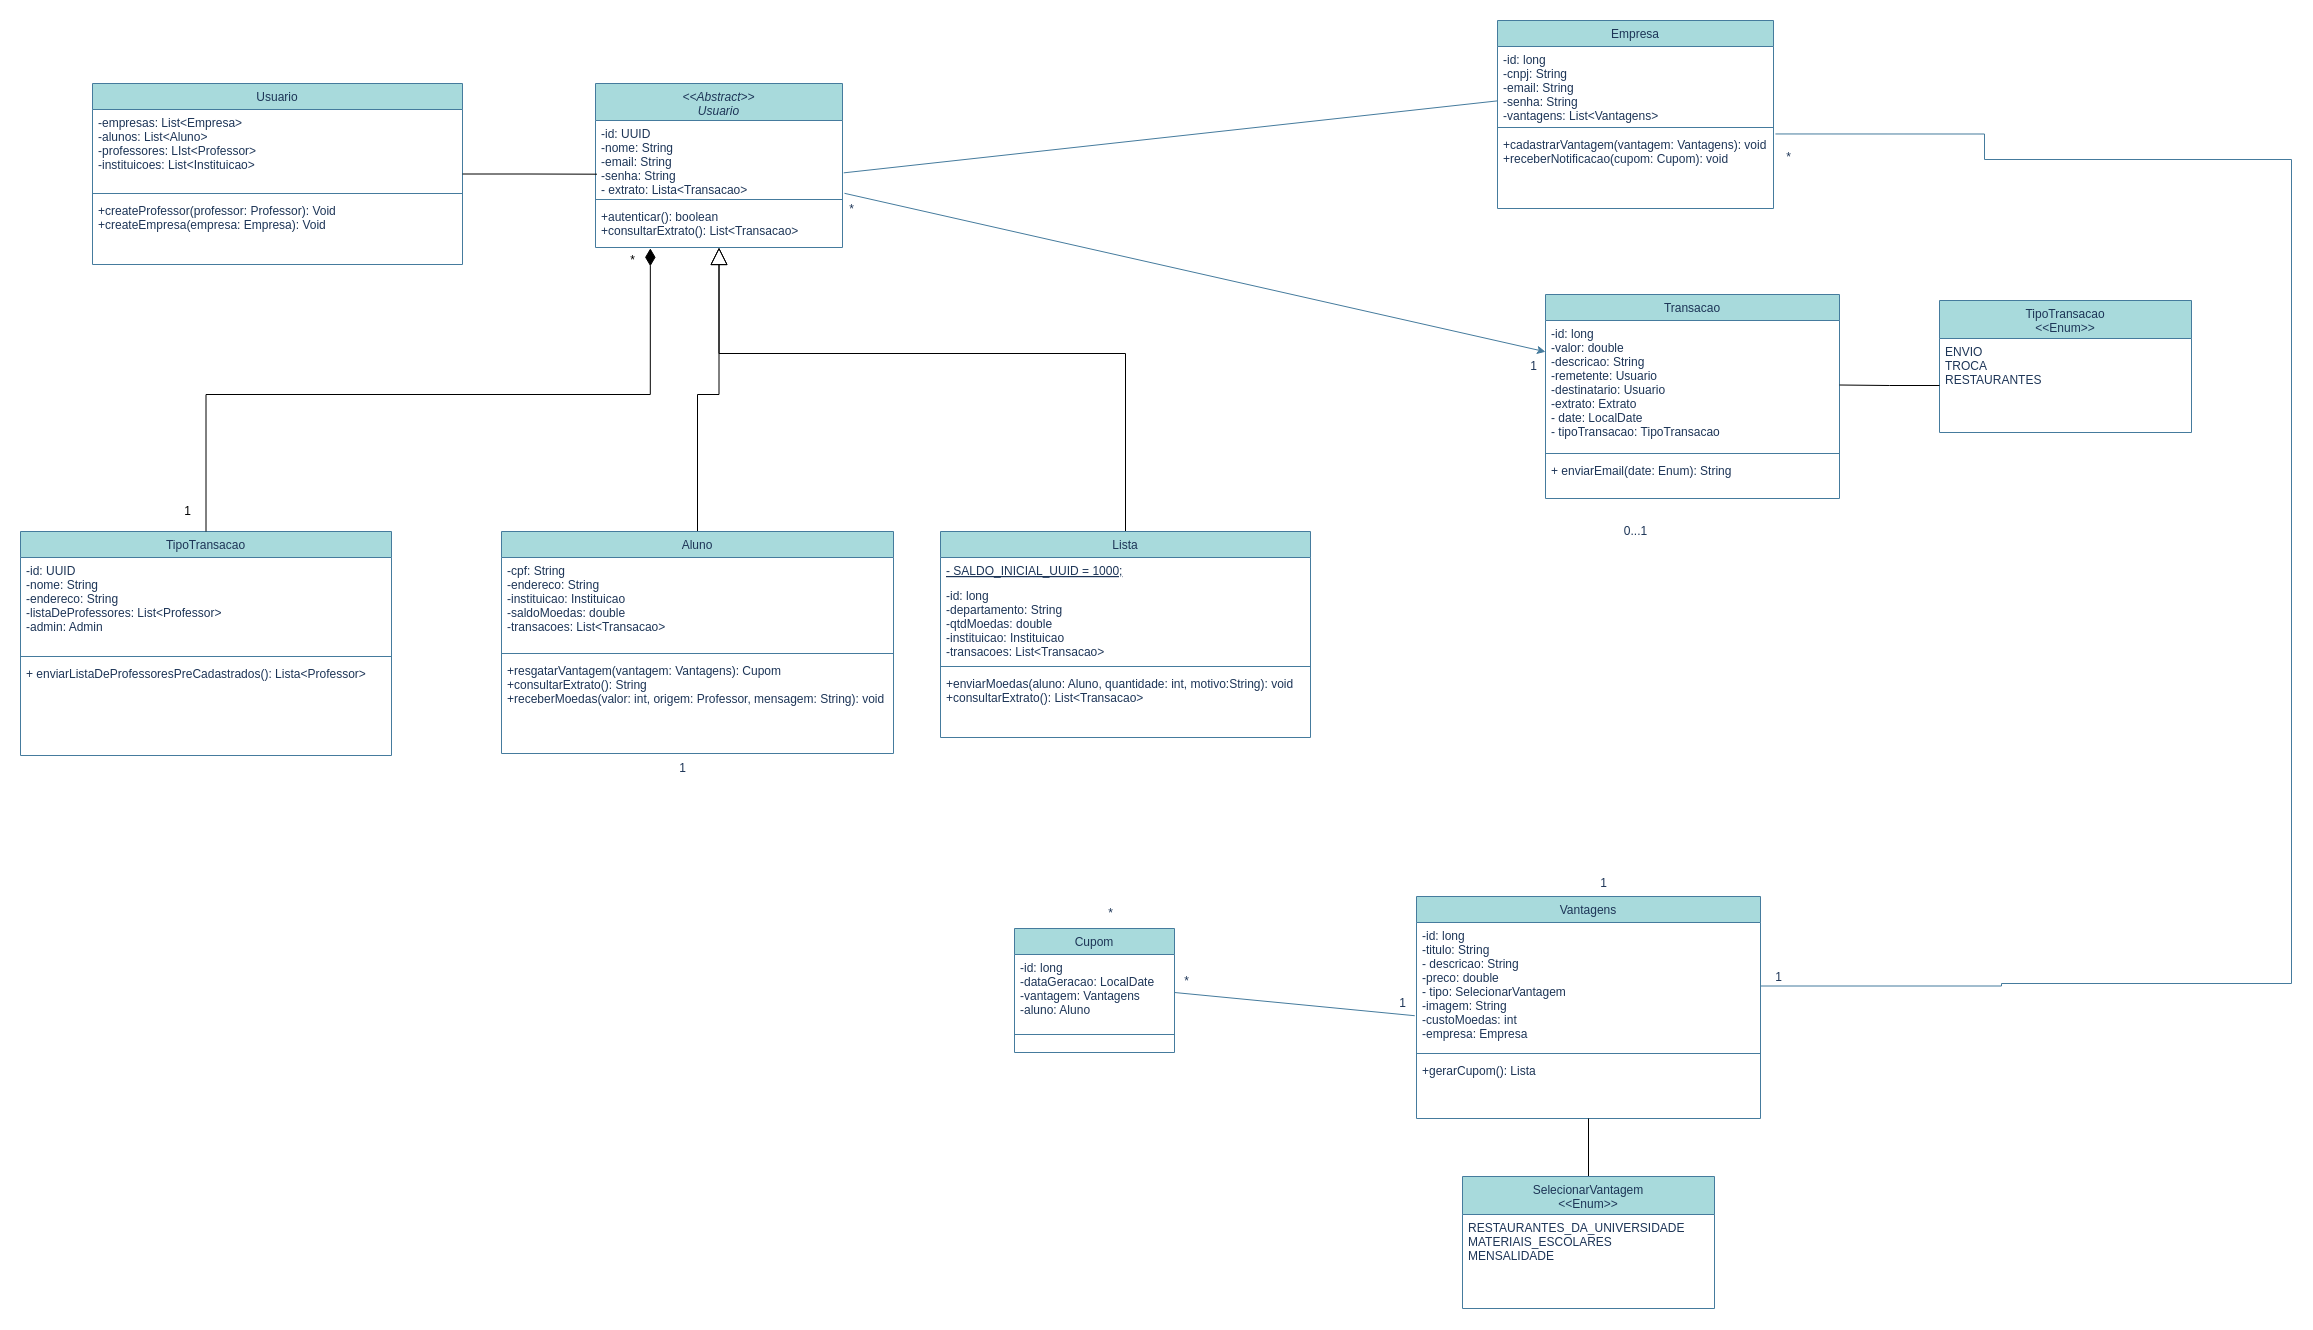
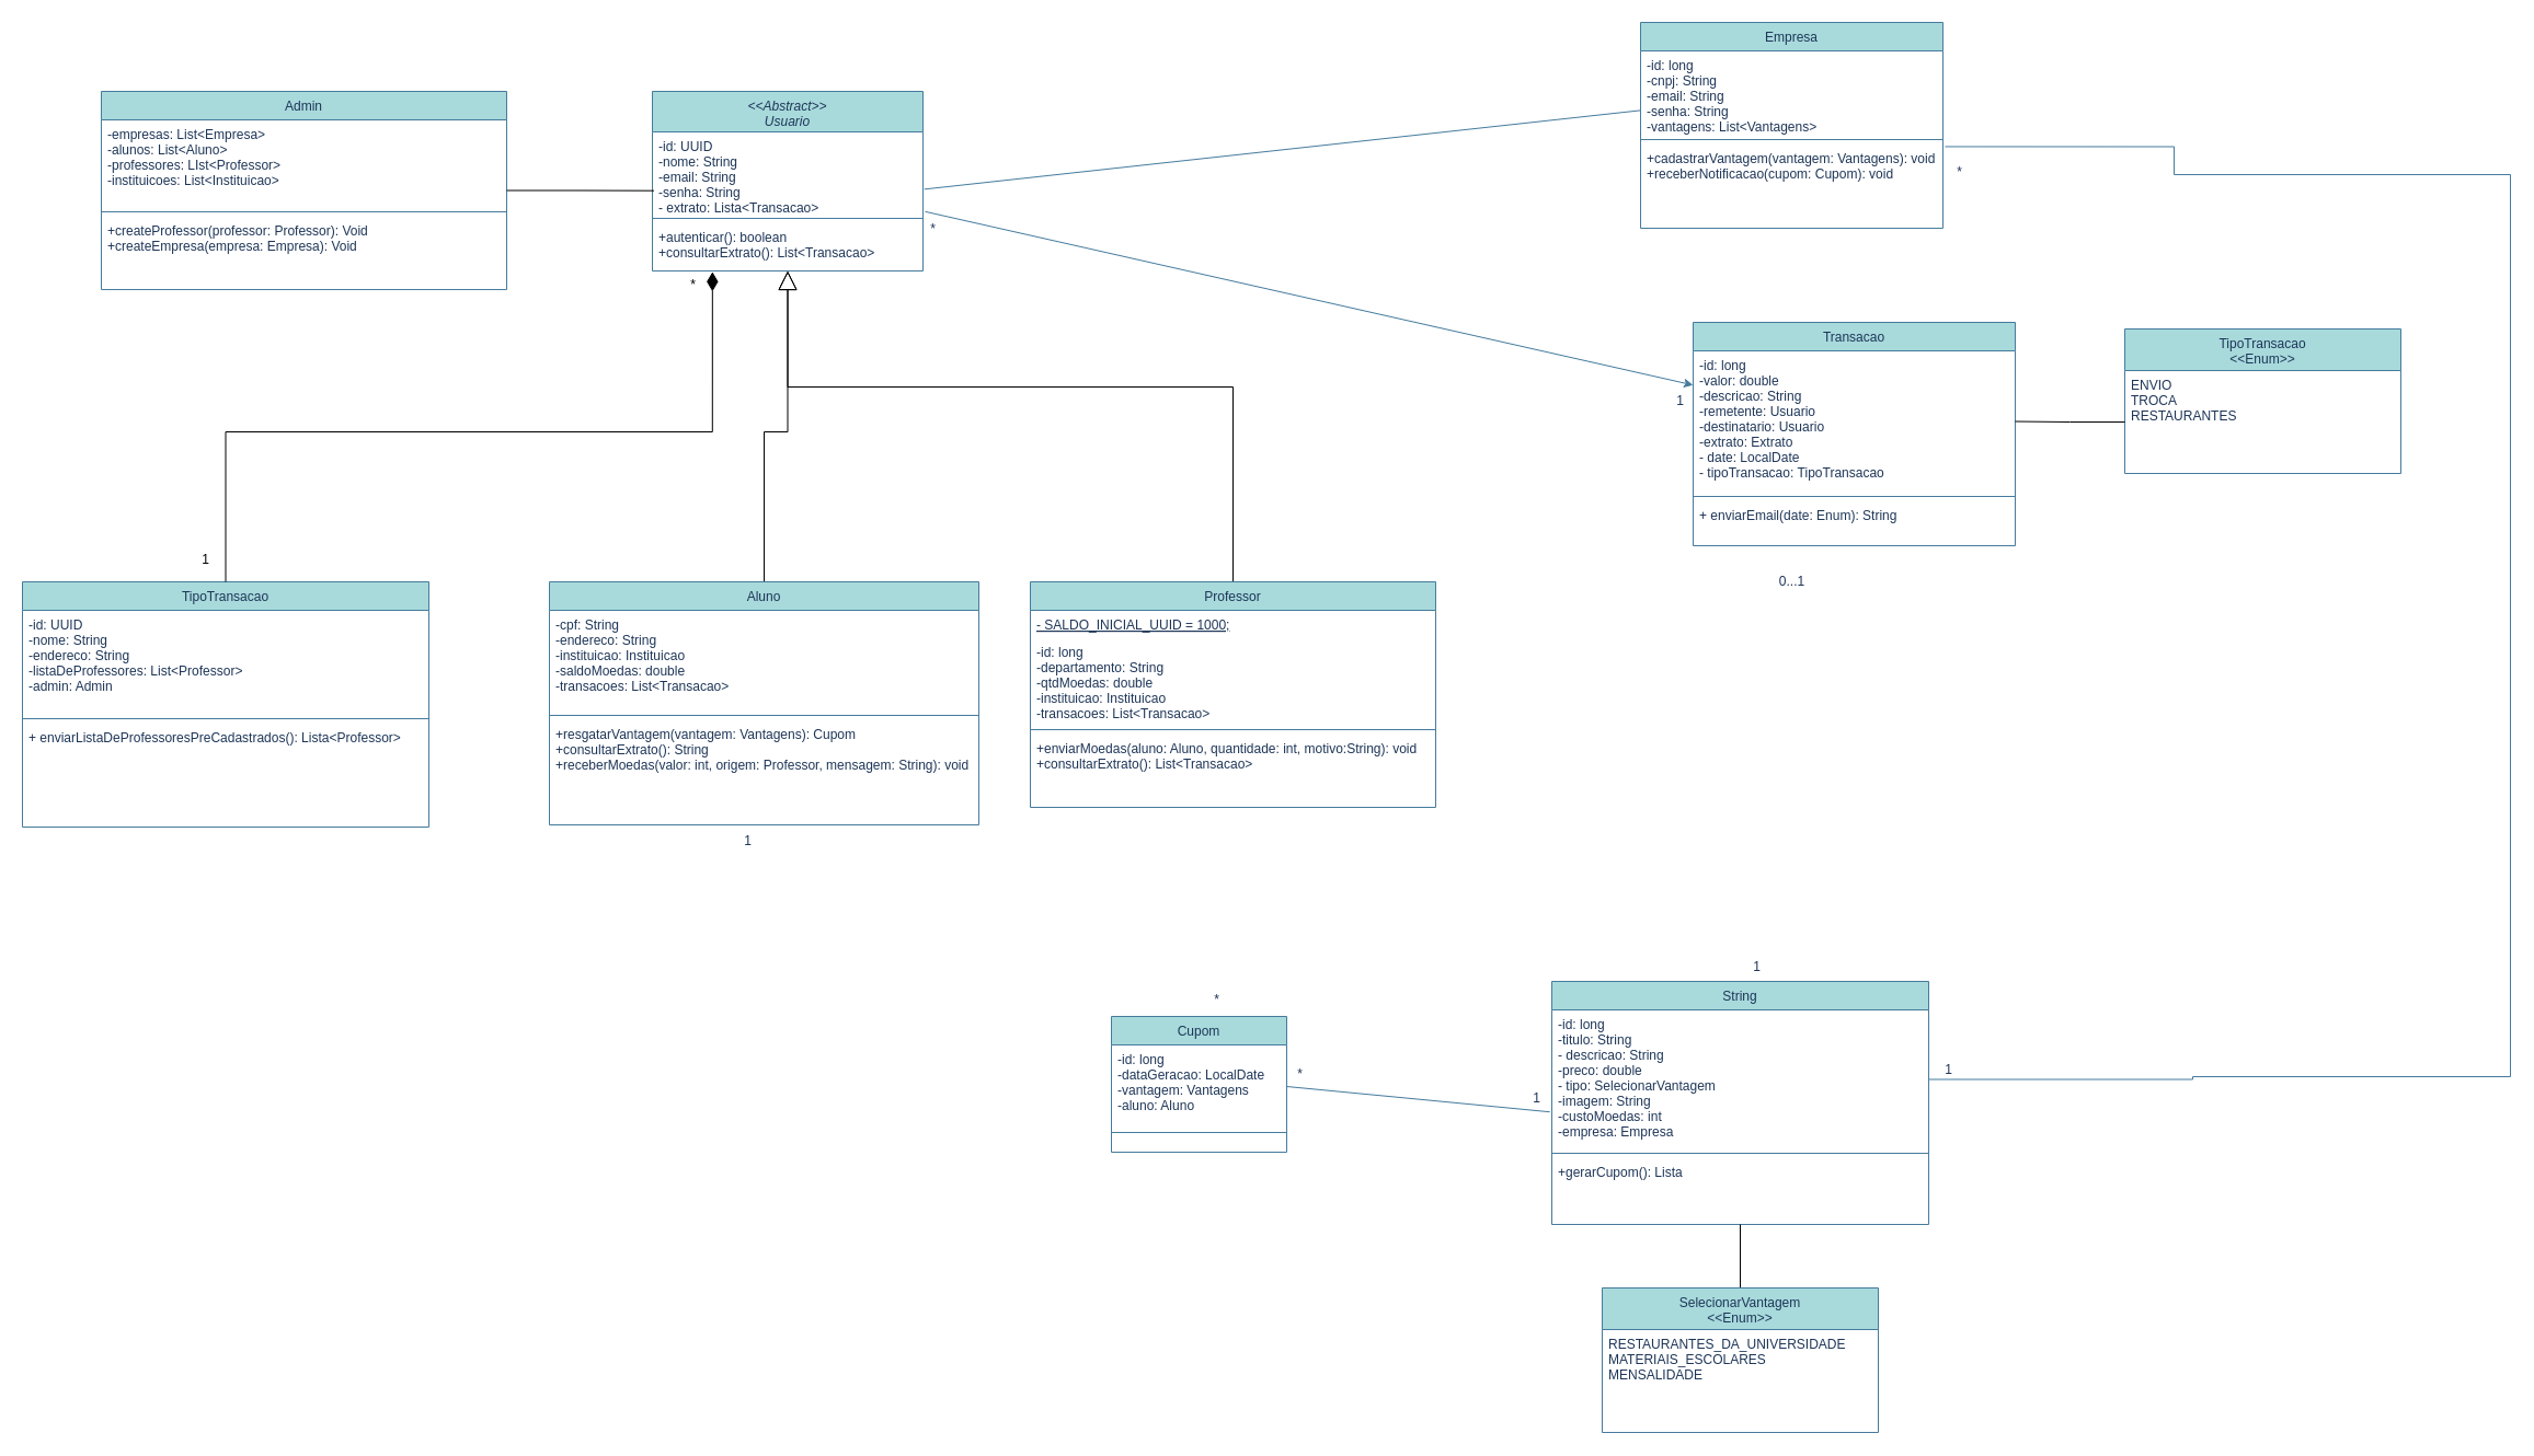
- <mxCell id="46" value="Usuario" style="swimlane;fontStyle=0;align=center;verticalAlign=top;childLayout=stackLayout;horizontal=1;startSize=26;horizontalStack=0;resizeParent=1;resizeLast=0;collapsible=1;marginBottom=0;rounded=0;shadow=0;strokeWidth=1;labelBackgroundColor=none;fillColor=#A8DADC;strokeColor=#457B9D;fontColor=#1D3557;" parent="1" vertex="1"><mxGeometry x="92" y="83" width="370" height="181" as="geometry"><mxRectangle x="340" y="380" width="170" height="26" as="alternateBounds" /></mxGeometry></mxCell>
+ <mxCell id="46" value="Admin" style="swimlane;fontStyle=0;align=center;verticalAlign=top;childLayout=stackLayout;horizontal=1;startSize=26;horizontalStack=0;resizeParent=1;resizeLast=0;collapsible=1;marginBottom=0;rounded=0;shadow=0;strokeWidth=1;labelBackgroundColor=none;fillColor=#A8DADC;strokeColor=#457B9D;fontColor=#1D3557;" parent="1" vertex="1"><mxGeometry x="92" y="83" width="370" height="181" as="geometry"><mxRectangle x="340" y="380" width="170" height="26" as="alternateBounds" /></mxGeometry></mxCell>
- <mxCell id="8" value="Lista" style="swimlane;fontStyle=0;align=center;verticalAlign=top;childLayout=stackLayout;horizontal=1;startSize=26;horizontalStack=0;resizeParent=1;resizeLast=0;collapsible=1;marginBottom=0;rounded=0;shadow=0;strokeWidth=1;labelBackgroundColor=none;fillColor=#A8DADC;strokeColor=#457B9D;fontColor=#1D3557;" parent="1" vertex="1"><mxGeometry x="940" y="531" width="370" height="206" as="geometry"><mxRectangle x="340" y="380" width="170" height="26" as="alternateBounds" /></mxGeometry></mxCell>
+ <mxCell id="8" value="Professor" style="swimlane;fontStyle=0;align=center;verticalAlign=top;childLayout=stackLayout;horizontal=1;startSize=26;horizontalStack=0;resizeParent=1;resizeLast=0;collapsible=1;marginBottom=0;rounded=0;shadow=0;strokeWidth=1;labelBackgroundColor=none;fillColor=#A8DADC;strokeColor=#457B9D;fontColor=#1D3557;" parent="1" vertex="1"><mxGeometry x="940" y="531" width="370" height="206" as="geometry"><mxRectangle x="340" y="380" width="170" height="26" as="alternateBounds" /></mxGeometry></mxCell>
- <mxCell id="25" value="Vantagens" style="swimlane;fontStyle=0;align=center;verticalAlign=top;childLayout=stackLayout;horizontal=1;startSize=26;horizontalStack=0;resizeParent=1;resizeLast=0;collapsible=1;marginBottom=0;rounded=0;shadow=0;strokeWidth=1;labelBackgroundColor=none;fillColor=#A8DADC;strokeColor=#457B9D;fontColor=#1D3557;" parent="1" vertex="1"><mxGeometry x="1416" y="896" width="344" height="222" as="geometry"><mxRectangle x="340" y="380" width="170" height="26" as="alternateBounds" /></mxGeometry></mxCell>
+ <mxCell id="25" value="String" style="swimlane;fontStyle=0;align=center;verticalAlign=top;childLayout=stackLayout;horizontal=1;startSize=26;horizontalStack=0;resizeParent=1;resizeLast=0;collapsible=1;marginBottom=0;rounded=0;shadow=0;strokeWidth=1;labelBackgroundColor=none;fillColor=#A8DADC;strokeColor=#457B9D;fontColor=#1D3557;" parent="1" vertex="1"><mxGeometry x="1416" y="896" width="344" height="222" as="geometry"><mxRectangle x="340" y="380" width="170" height="26" as="alternateBounds" /></mxGeometry></mxCell>
